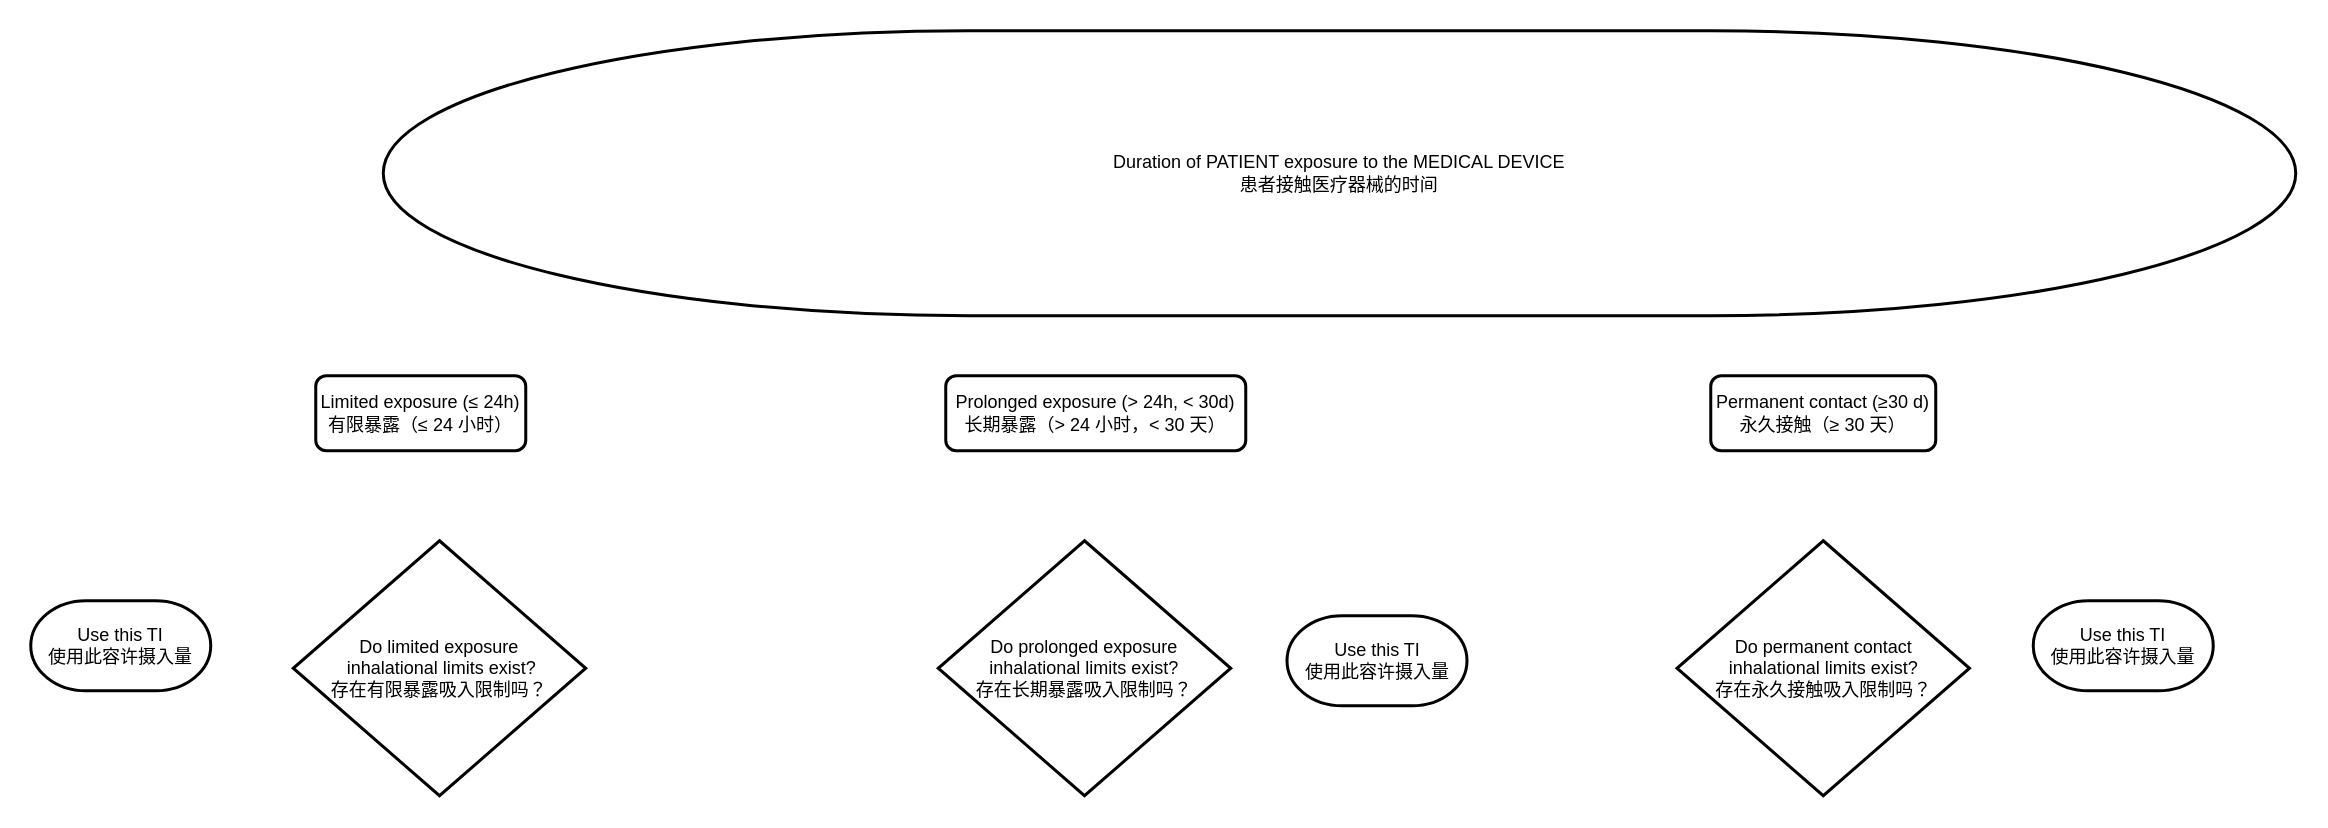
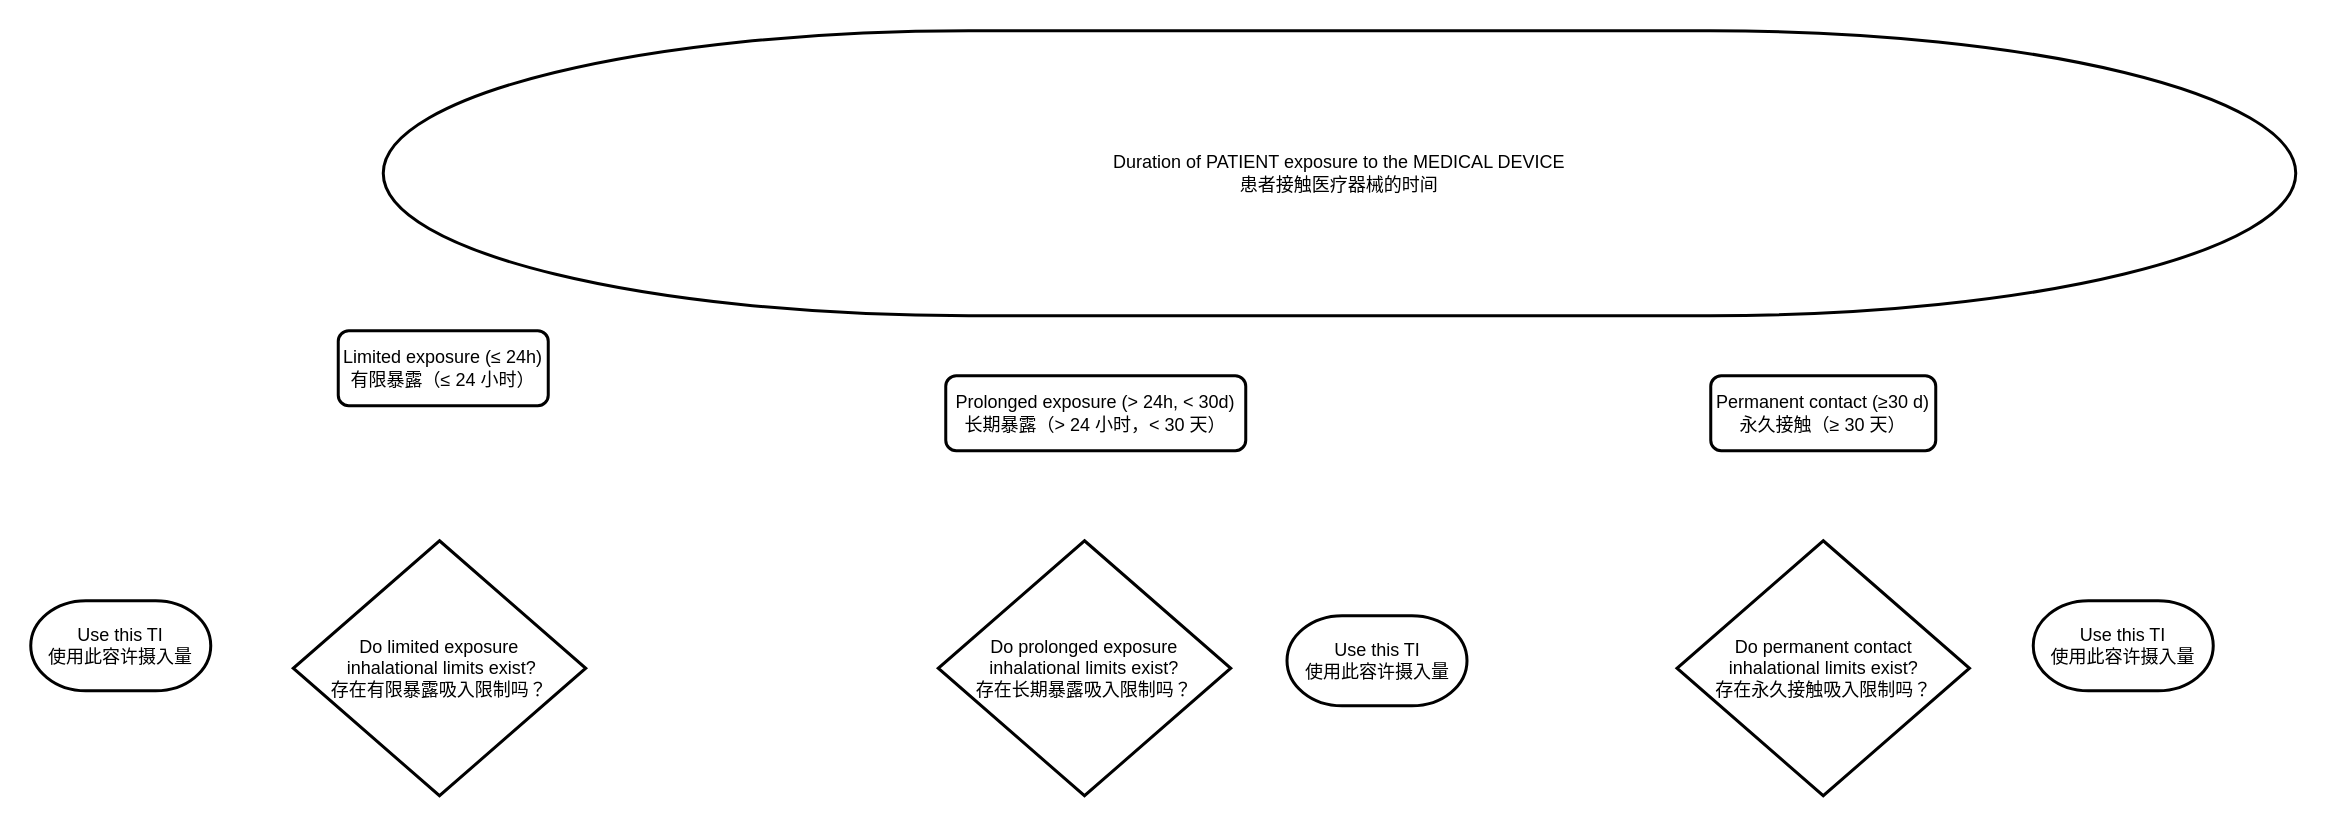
- <mxCell id="3" value="Limited exposure (≤ 24h)&lt;br&gt;有限暴露（≤ 24 小时）" style="rounded=1;whiteSpace=wrap;html=1;absoluteArcSize=1;arcSize=14;strokeWidth=2;" vertex="1" parent="1"><mxGeometry x="210" y="250" width="140" height="50" as="geometry" /></mxCell>
+ <mxCell id="3" value="Limited exposure (≤ 24h)&lt;br&gt;有限暴露（≤ 24 小时）" style="rounded=1;whiteSpace=wrap;html=1;absoluteArcSize=1;arcSize=14;strokeWidth=2;" vertex="1" parent="1"><mxGeometry x="225" y="220" width="140" height="50" as="geometry" /></mxCell>
